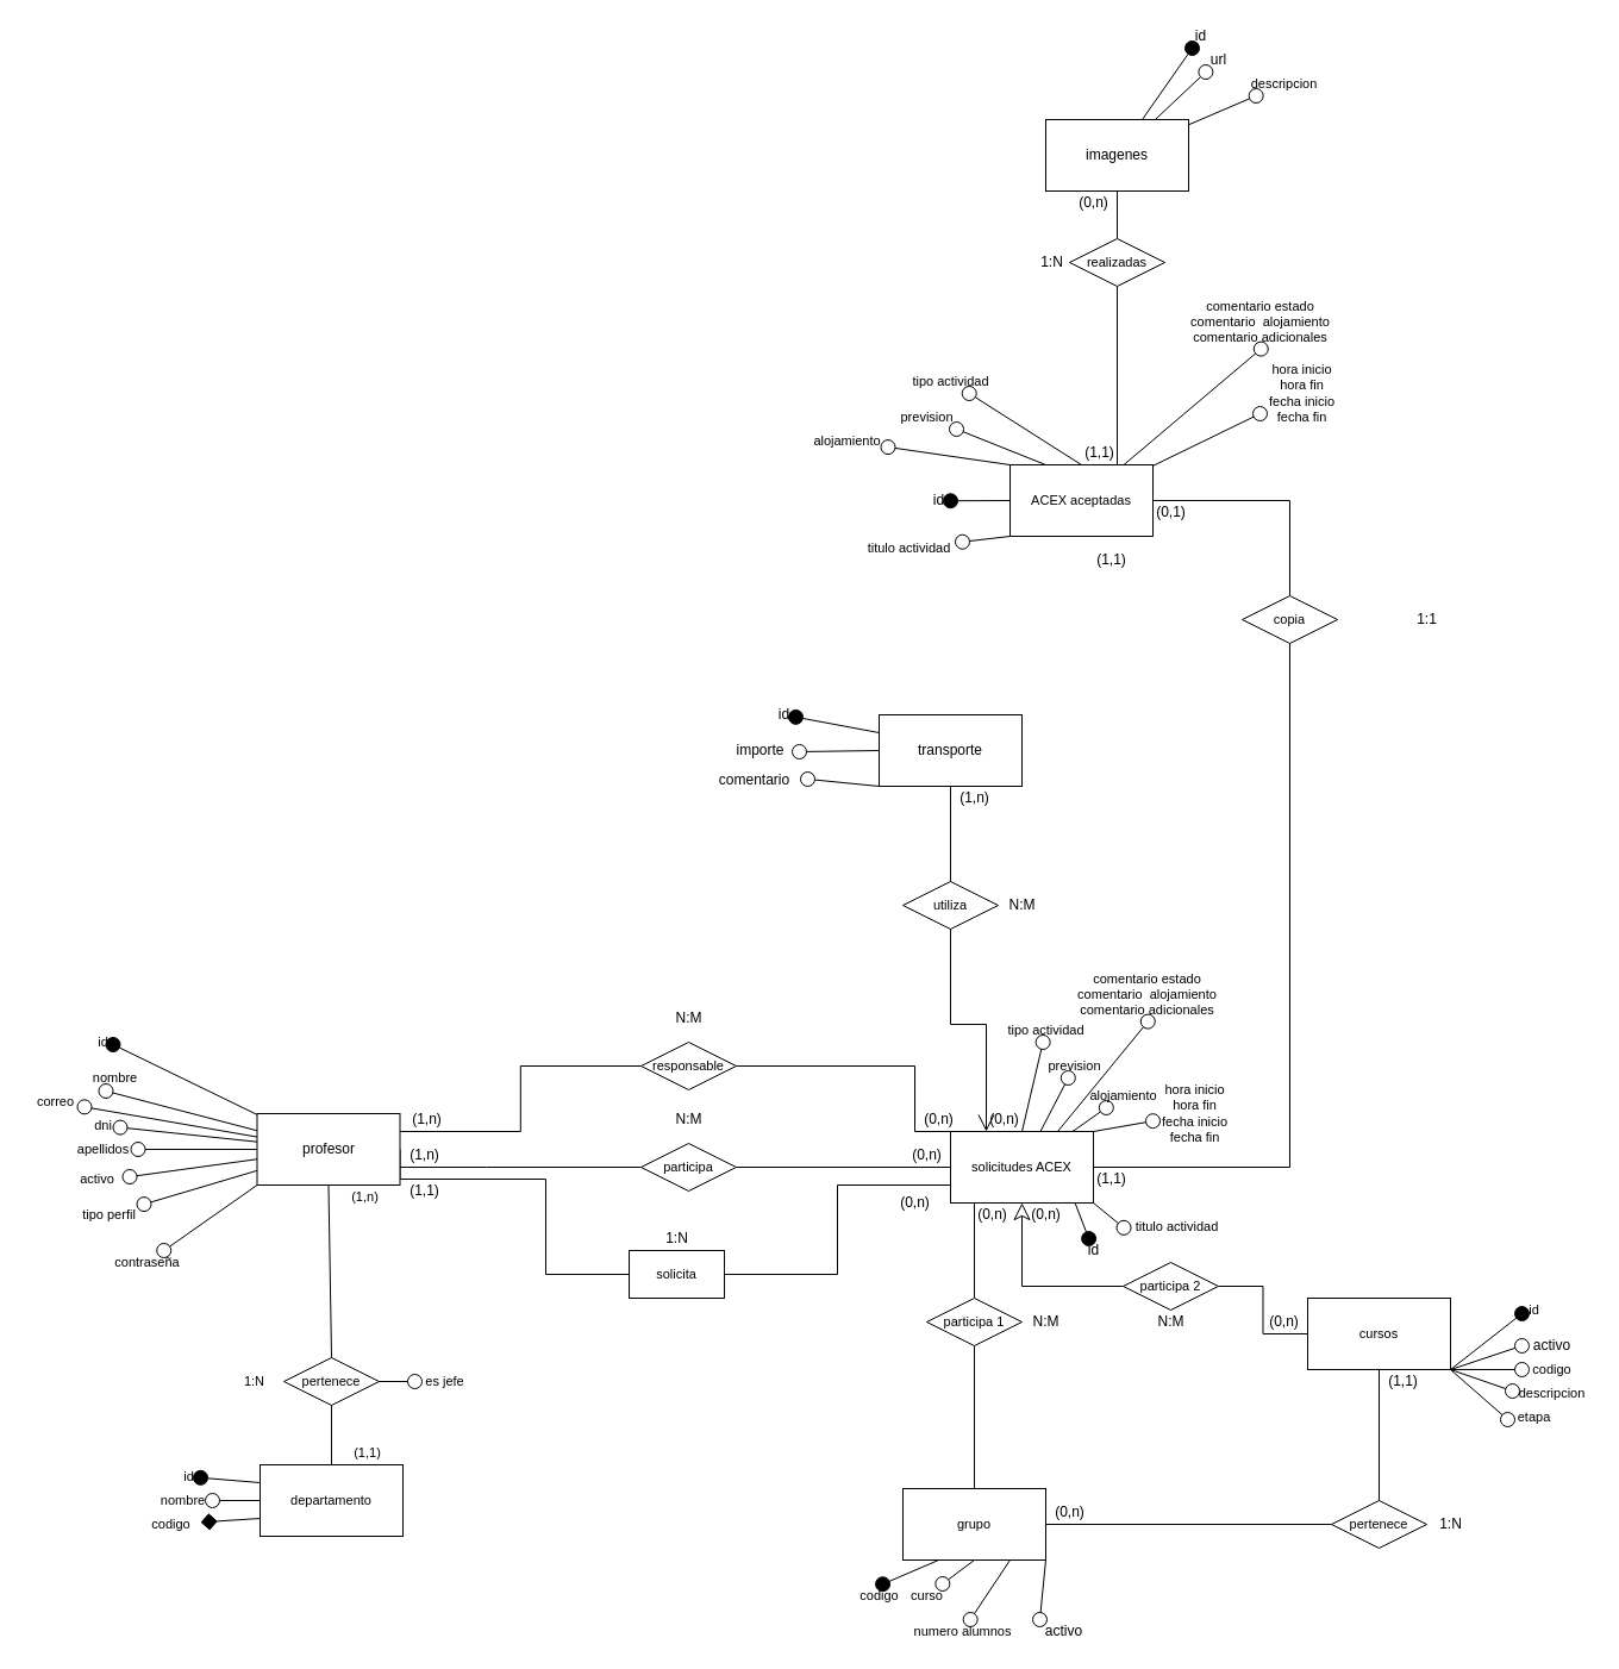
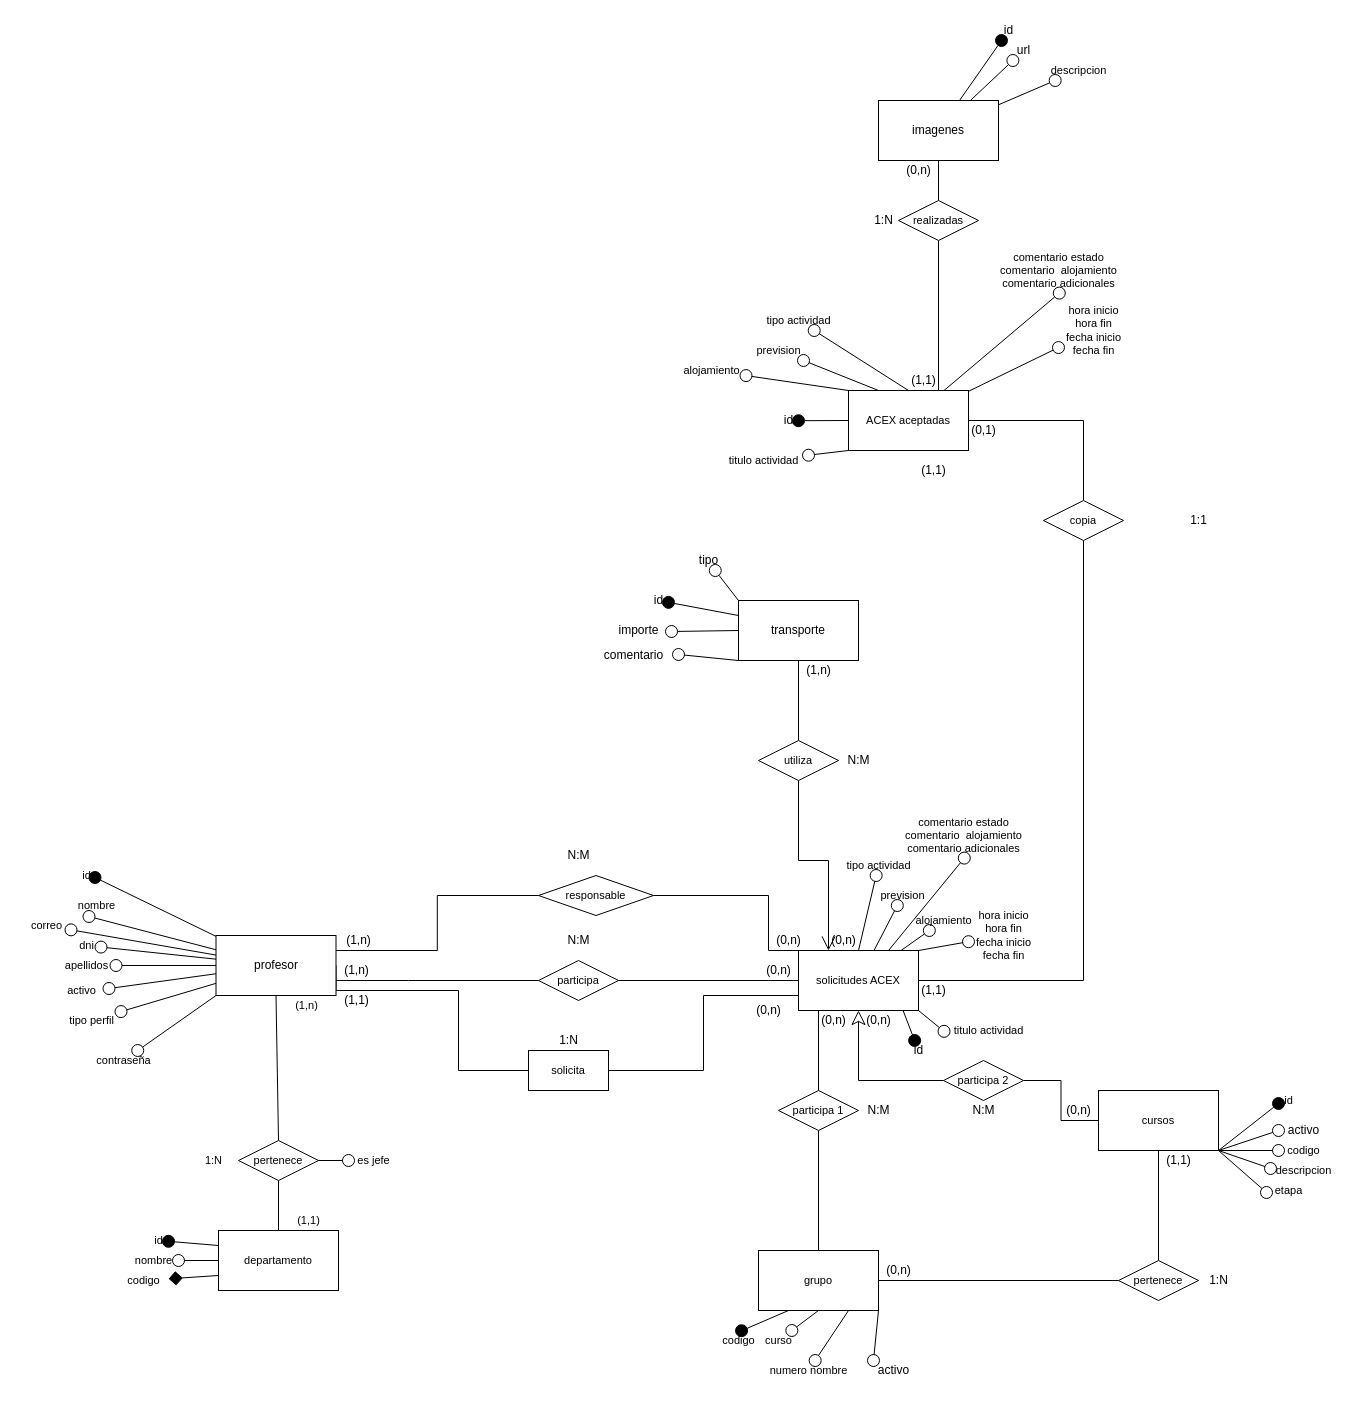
+ <mxCell id="115" value="tipo" style="text;html=1;align=center;verticalAlign=middle;resizable=0;points=[];autosize=1;strokeColor=none;fillColor=none;" parent="1" vertex="1"><mxGeometry x="693" y="550" width="30" height="20" as="geometry" /></mxCell>
+ <mxCell id="106" style="edgeStyle=none;rounded=0;orthogonalLoop=1;jettySize=auto;html=1;exitX=0;exitY=0;exitDx=0;exitDy=0;entryX=0.725;entryY=1;entryDx=0;entryDy=0;entryPerimeter=0;endArrow=oval;endFill=0;endSize=12;" parent="1" source="108" target="115" edge="1"><mxGeometry relative="1" as="geometry" /></mxCell>
- <mxCell id="99" value="responsable" style="rhombus;whiteSpace=wrap;html=1;fontFamily=Helvetica;fontSize=11;fontColor=default;" parent="1" vertex="1"><mxGeometry x="538" y="875" width="80" height="40" as="geometry" /></mxCell>
+ <mxCell id="99" value="responsable" style="rhombus;whiteSpace=wrap;html=1;fontFamily=Helvetica;fontSize=11;fontColor=default;" parent="1" vertex="1"><mxGeometry x="538" y="875" width="115" height="40" as="geometry" /></mxCell>
- <mxCell id="55" value="numero alumnos" style="text;html=1;align=center;verticalAlign=middle;resizable=0;points=[];autosize=1;strokeColor=none;fillColor=none;fontSize=11;fontFamily=Helvetica;fontColor=default;" parent="1" vertex="1"><mxGeometry x="758" y="1360" width="100" height="20" as="geometry" /></mxCell>
+ <mxCell id="55" value="numero nombre" style="text;html=1;align=center;verticalAlign=middle;resizable=0;points=[];autosize=1;strokeColor=none;fillColor=none;fontSize=11;fontFamily=Helvetica;fontColor=default;" parent="1" vertex="1"><mxGeometry x="758" y="1360" width="100" height="20" as="geometry" /></mxCell>
